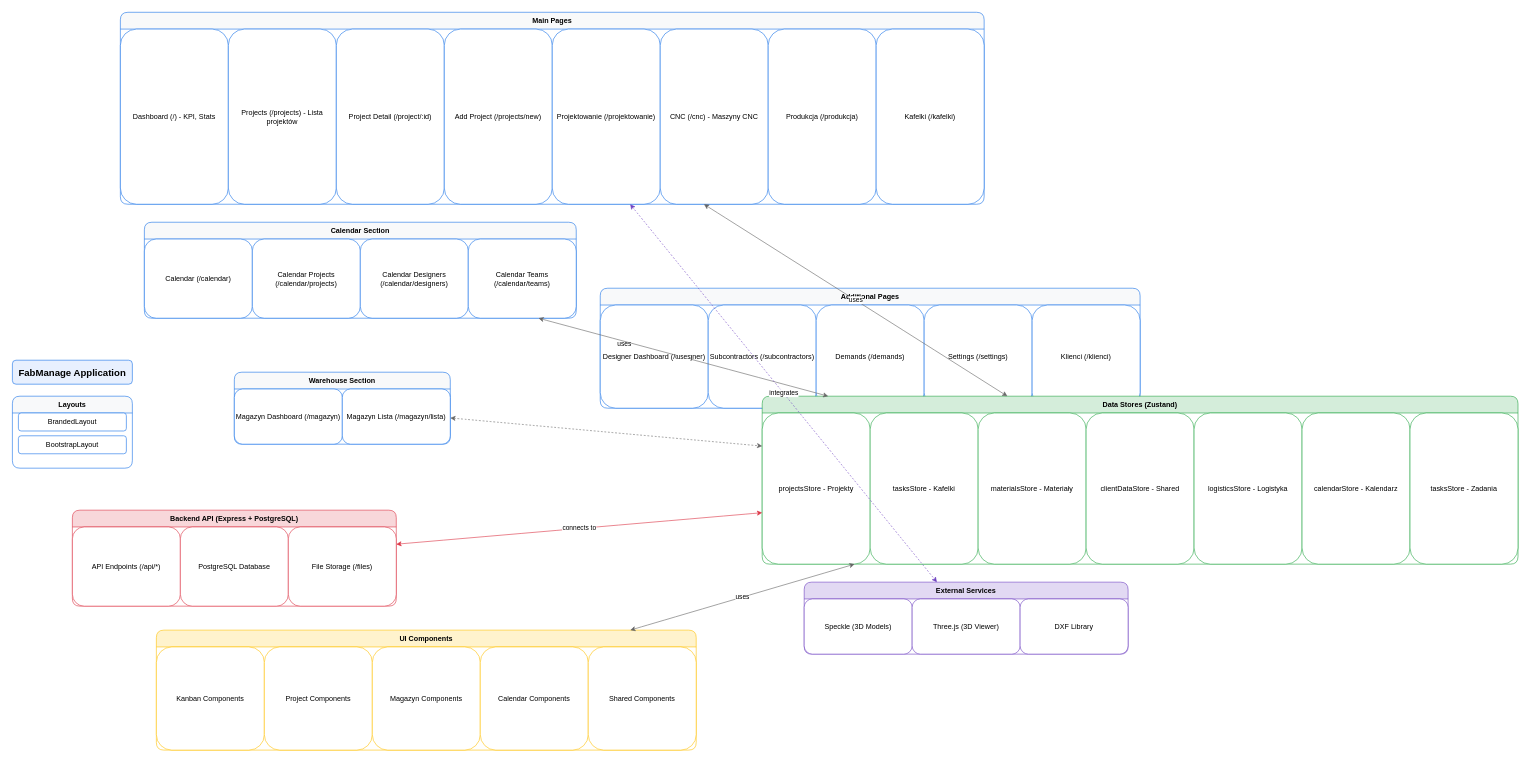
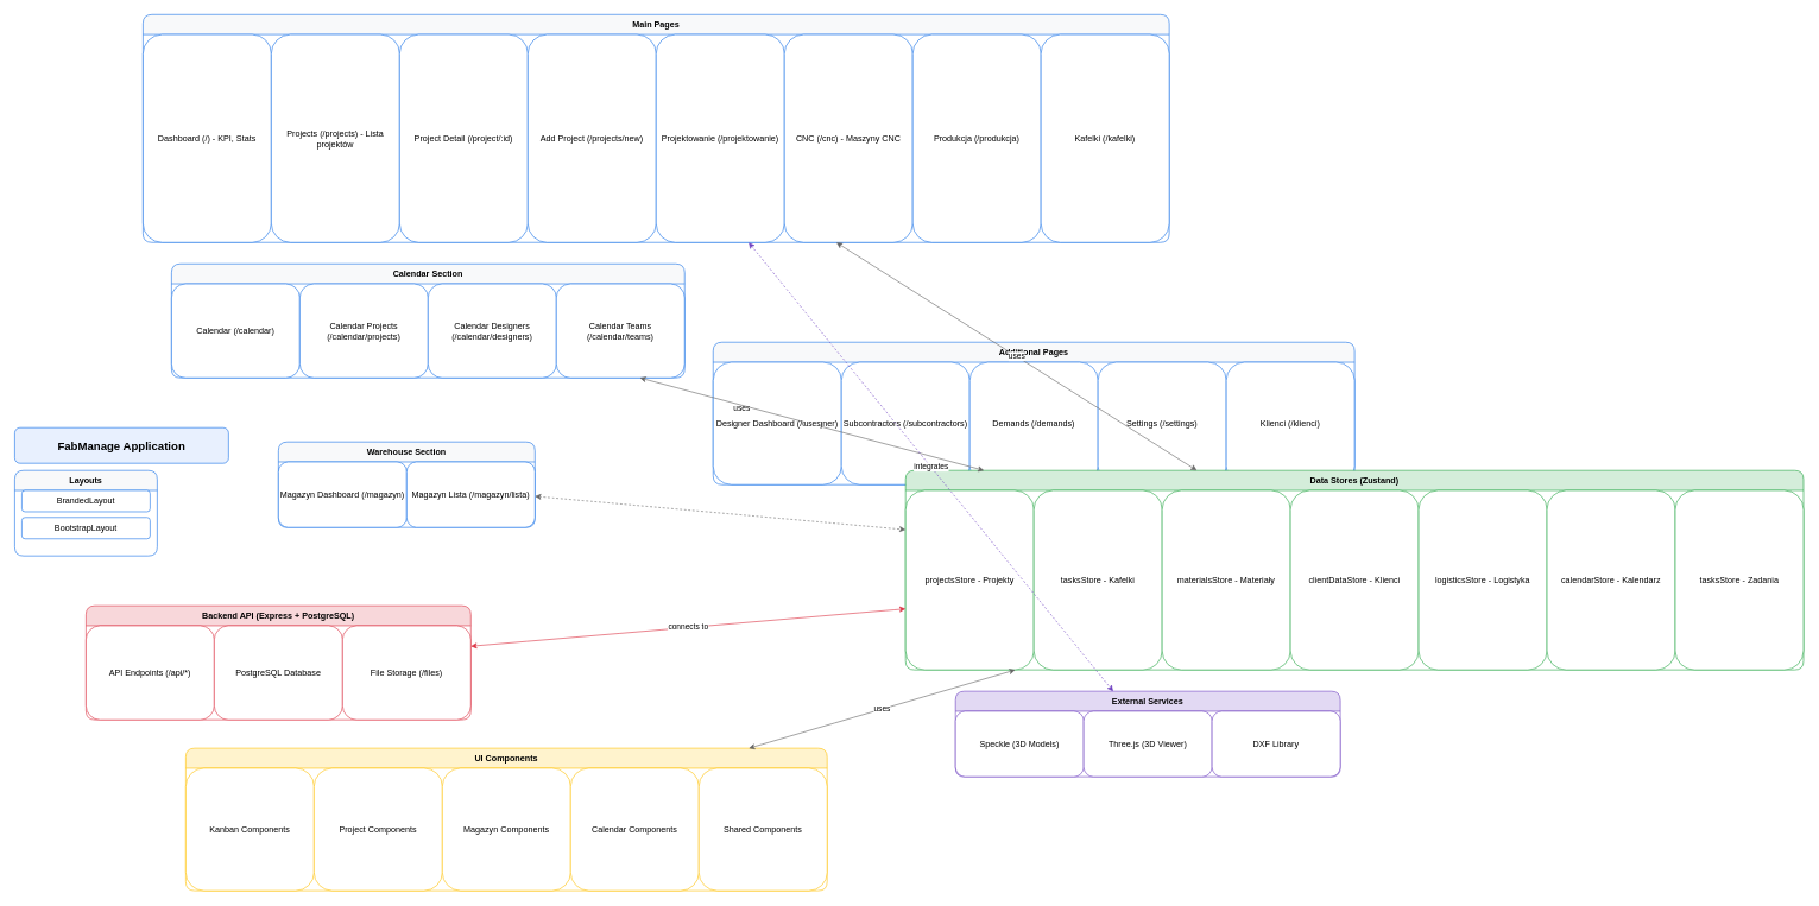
- <mxCell id="2" value="FabManage Application" style="rounded=1;whiteSpace=wrap;html=1;strokeColor=#1A73E8;fillColor=#e8f0fe;fontSize=16;fontStyle=1;" parent="1" vertex="1"><mxGeometry x="20" y="600" width="200" height="40" as="geometry" /></mxCell>
+ <mxCell id="2" value="FabManage Application" style="rounded=1;whiteSpace=wrap;html=1;strokeColor=#1A73E8;fillColor=#e8f0fe;fontSize=16;fontStyle=1;" parent="1" vertex="1"><mxGeometry x="20" y="600" width="300" height="50" as="geometry" /></mxCell>
- <mxCell id="33" value="clientDataStore - Shared" style="rounded=1;whiteSpace=wrap;html=1;strokeColor=#28a745;fillColor=#fff;" parent="29" vertex="1"><mxGeometry x="540" y="28" width="180" height="252" as="geometry" /></mxCell>
+ <mxCell id="33" value="clientDataStore - Klienci" style="rounded=1;whiteSpace=wrap;html=1;strokeColor=#28a745;fillColor=#fff;" parent="29" vertex="1"><mxGeometry x="540" y="28" width="180" height="252" as="geometry" /></mxCell>
